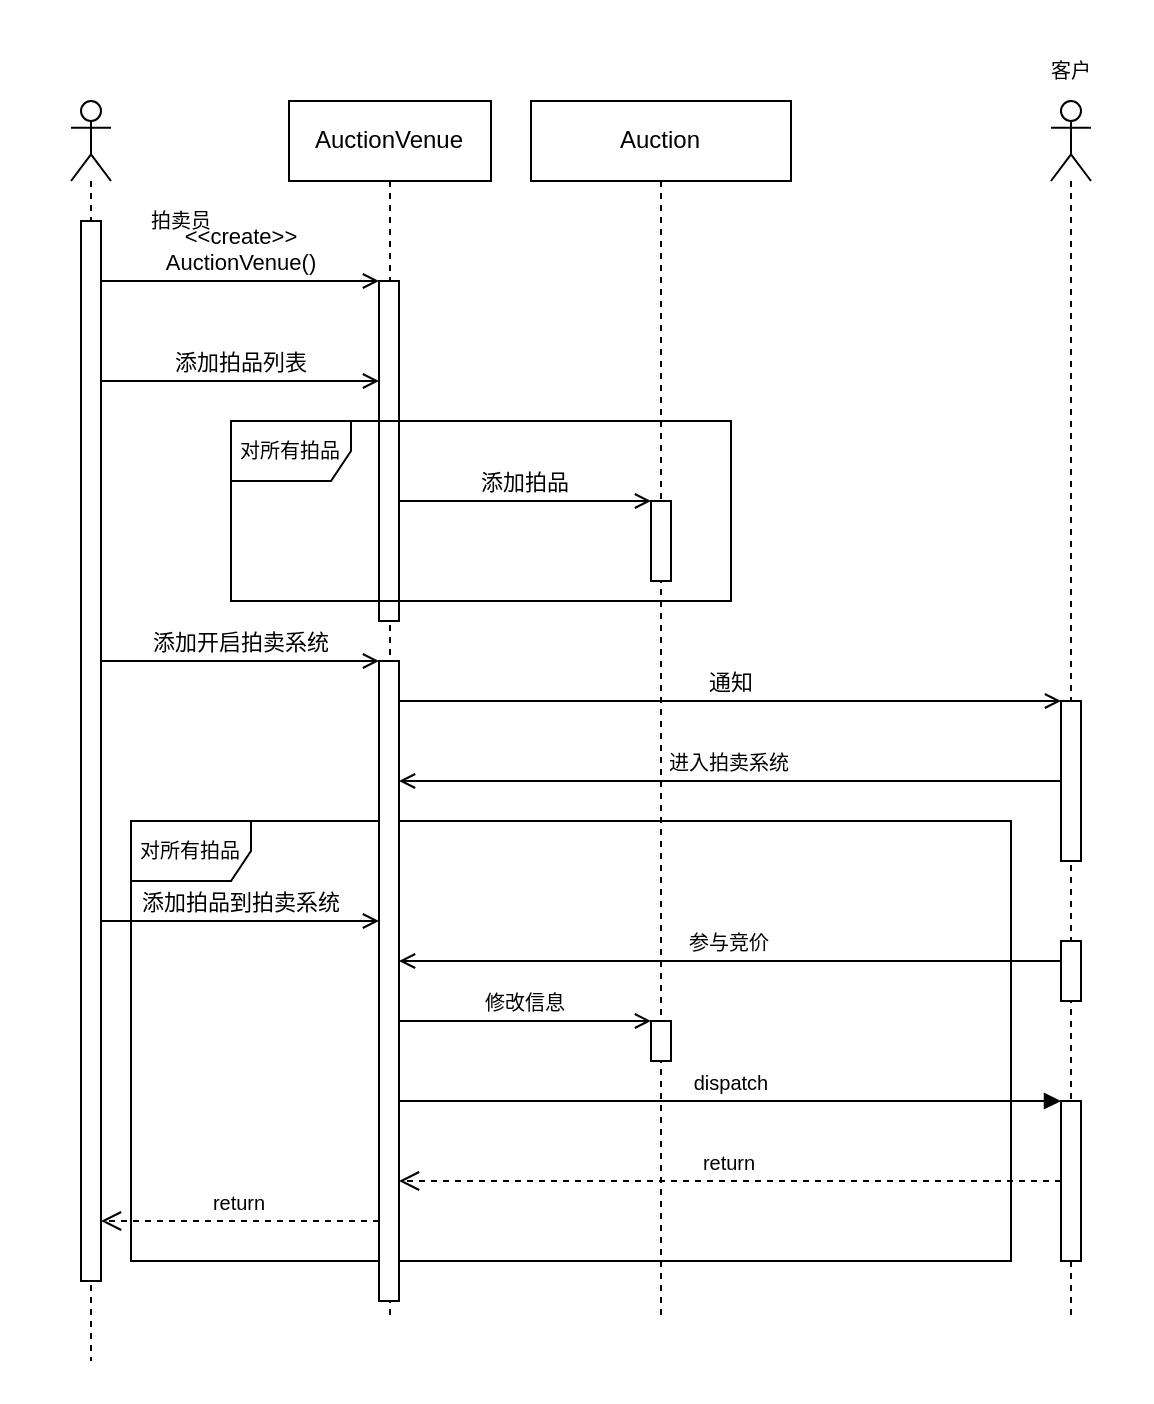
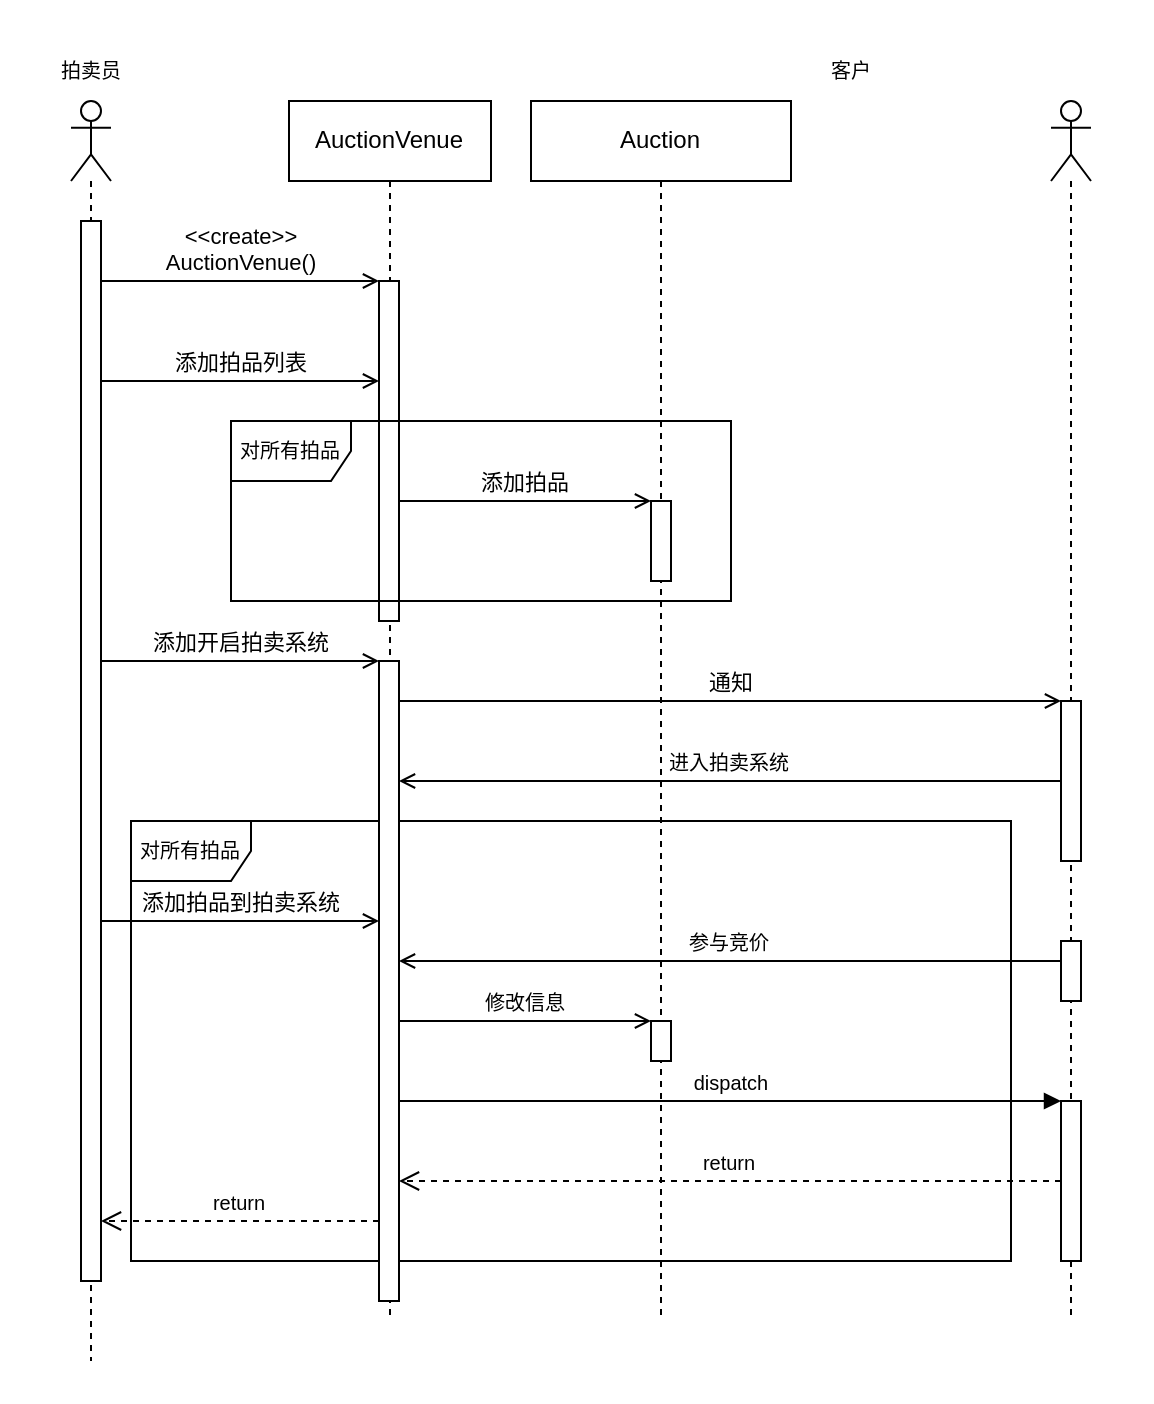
- <mxCell id="29" value="客户" style="text;html=1;align=center;verticalAlign=middle;resizable=0;points=[];autosize=1;strokeColor=none;fillColor=none;fontSize=10;" vertex="1" parent="1"><mxGeometry x="515" y="20" width="40" height="30" as="geometry" /></mxCell>
+ <mxCell id="29" value="客户" style="text;html=1;align=center;verticalAlign=middle;resizable=0;points=[];autosize=1;strokeColor=none;fillColor=none;fontSize=10;" vertex="1" parent="1"><mxGeometry x="405" y="20" width="40" height="30" as="geometry" /></mxCell>
- <mxCell id="28" value="拍卖员" style="text;html=1;align=center;verticalAlign=middle;resizable=0;points=[];autosize=1;strokeColor=none;fillColor=none;fontSize=10;" vertex="1" parent="1"><mxGeometry x="65" y="95" width="50" height="30" as="geometry" /></mxCell>
+ <mxCell id="28" value="拍卖员" style="text;html=1;align=center;verticalAlign=middle;resizable=0;points=[];autosize=1;strokeColor=none;fillColor=none;fontSize=10;" vertex="1" parent="1"><mxGeometry x="20" y="20" width="50" height="30" as="geometry" /></mxCell>
